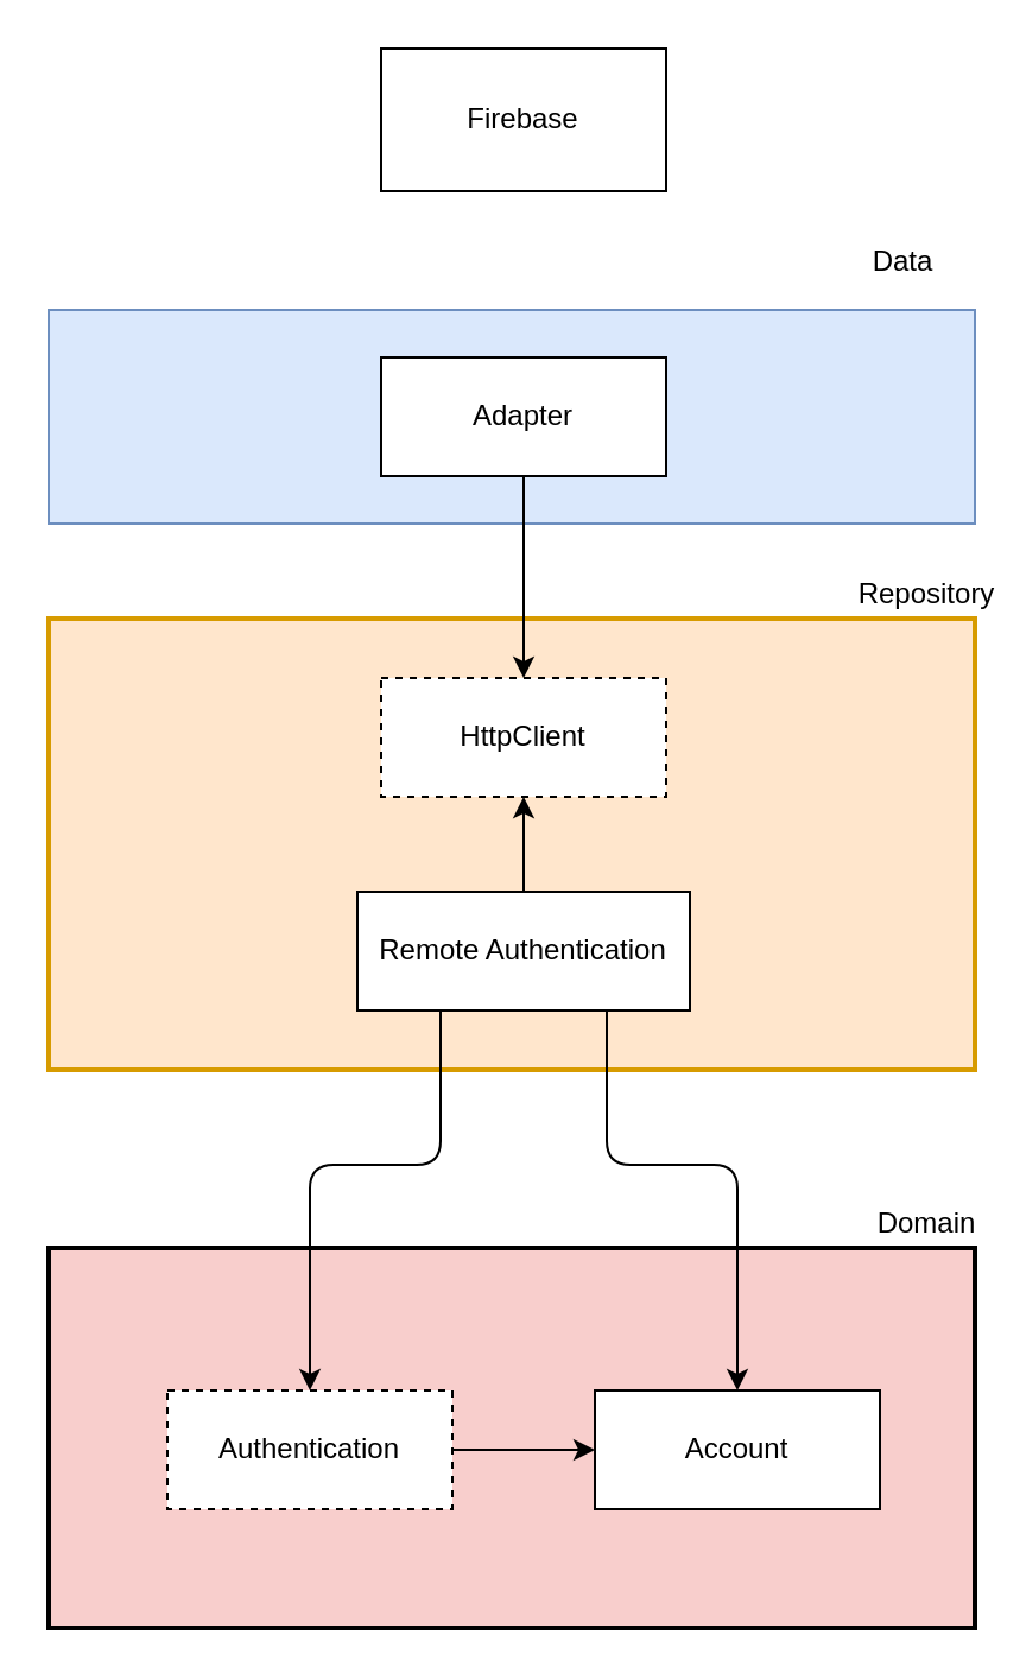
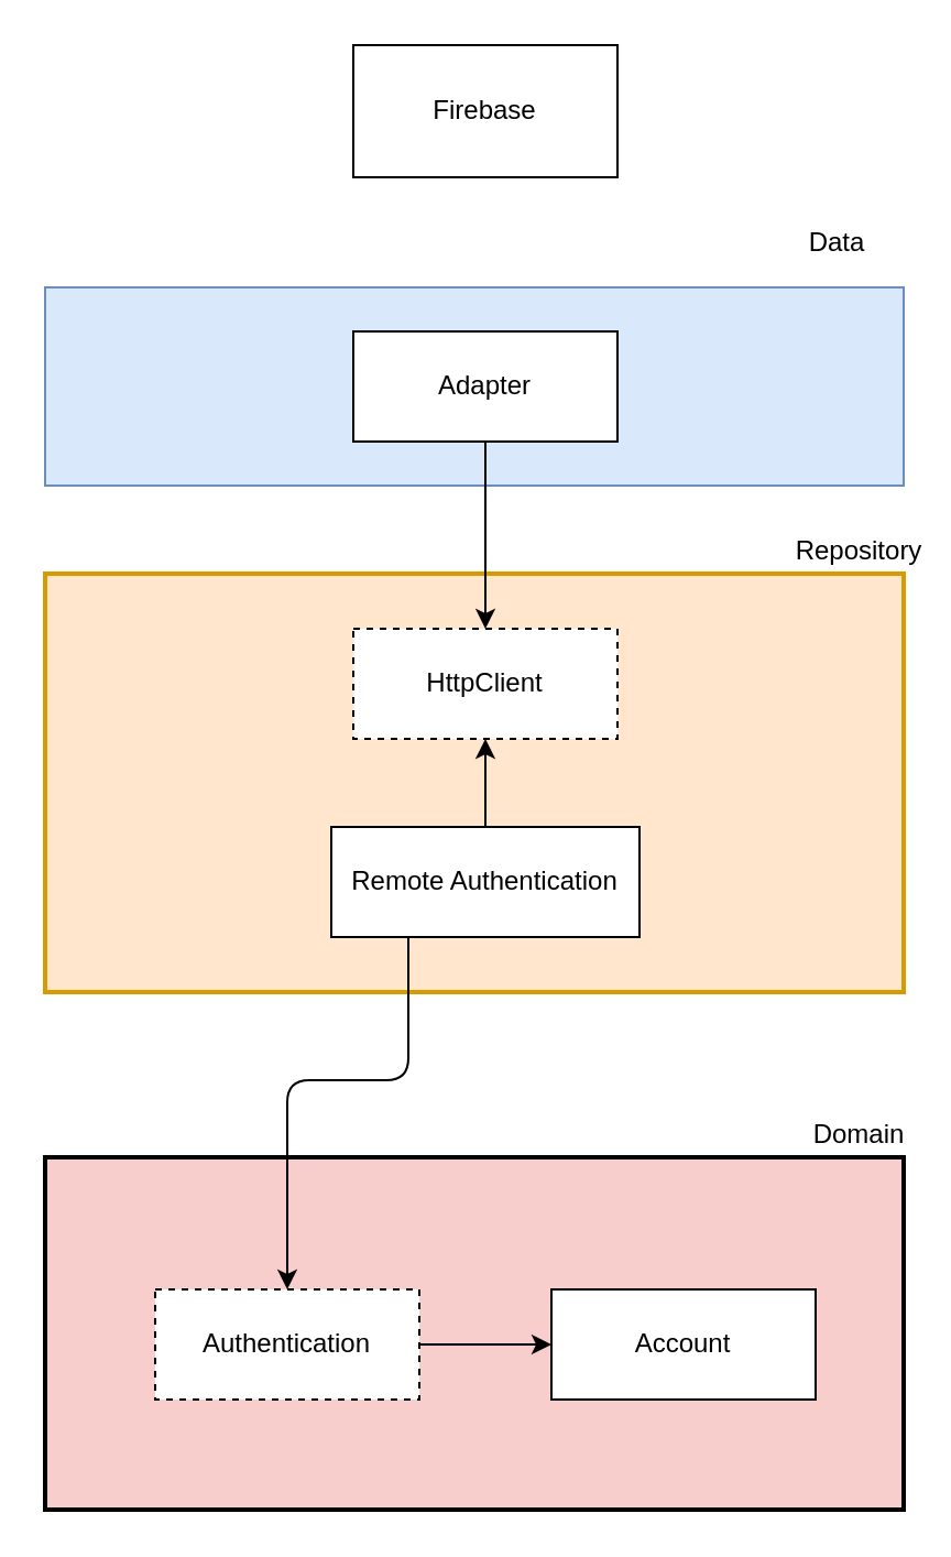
- <mxCell id="13" value="" style="endArrow=classic;html=1;exitX=0.75;exitY=1;exitDx=0;exitDy=0;entryX=0.5;entryY=0;entryDx=0;entryDy=0;" edge="1" parent="1" source="7" target="4"><mxGeometry width="50" height="50" relative="1" as="geometry"><mxPoint x="220" y="680" as="sourcePoint" /><mxPoint x="270" y="630" as="targetPoint" /><Array as="points"><mxPoint x="255" y="490" /><mxPoint x="310" y="490" /></Array></mxGeometry></mxCell>
